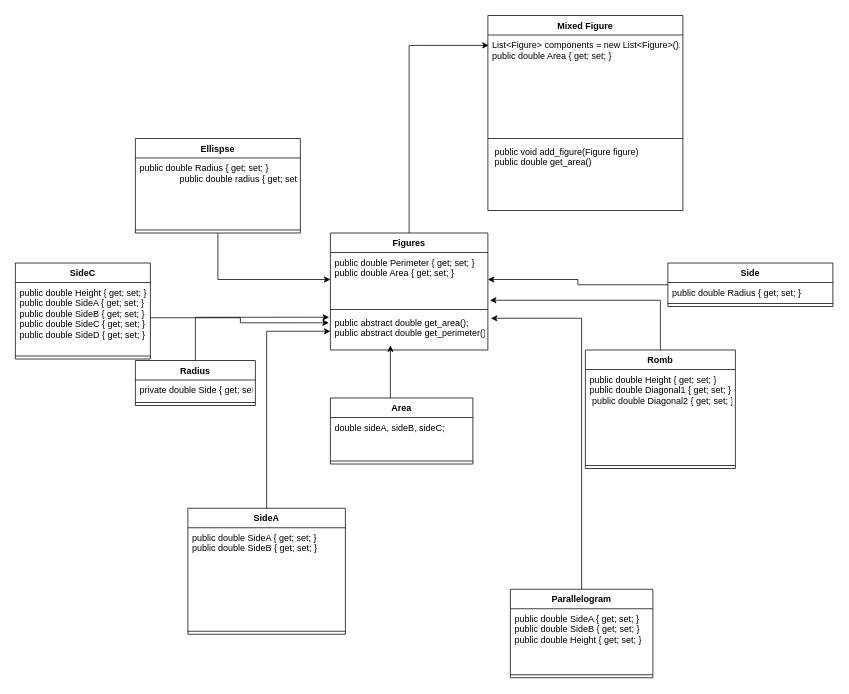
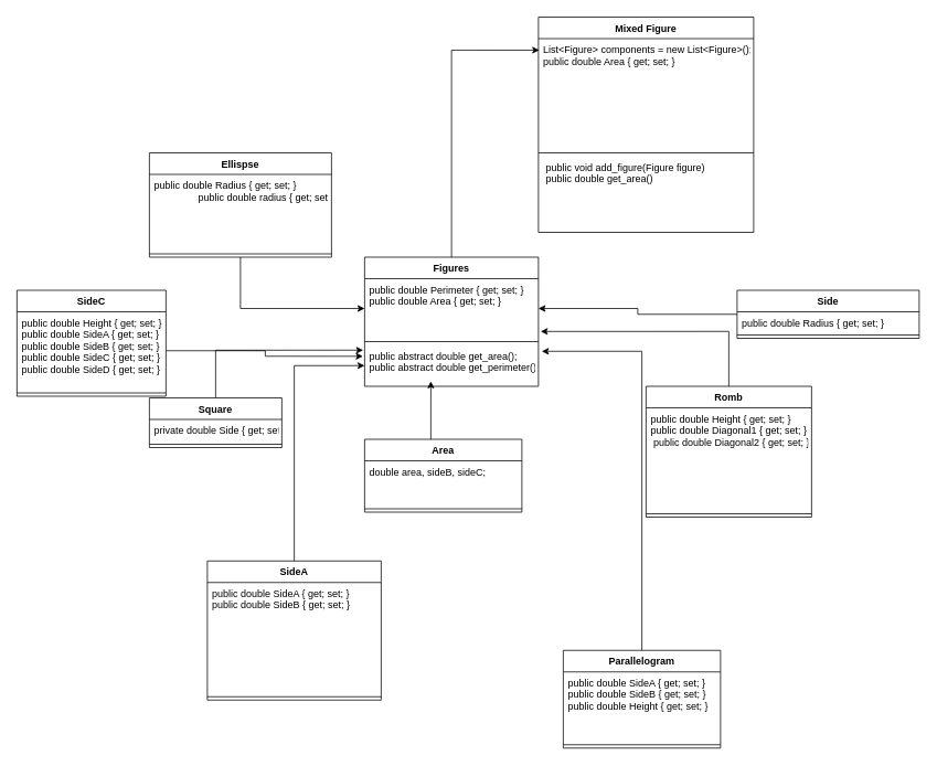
- <mxCell id="8" value="Radius" style="swimlane;fontStyle=1;align=center;verticalAlign=top;childLayout=stackLayout;horizontal=1;startSize=26;horizontalStack=0;resizeParent=1;resizeParentMax=0;resizeLast=0;collapsible=1;marginBottom=0;" vertex="1" parent="1"><mxGeometry y="480" width="160" height="60" as="geometry" x="180" /></mxCell>
+ <mxCell id="8" value="Square" style="swimlane;fontStyle=1;align=center;verticalAlign=top;childLayout=stackLayout;horizontal=1;startSize=26;horizontalStack=0;resizeParent=1;resizeParentMax=0;resizeLast=0;collapsible=1;marginBottom=0;" vertex="1" parent="1"><mxGeometry y="480" width="160" height="60" as="geometry" x="180" /></mxCell>
- <mxCell id="13" value="double sideA, sideB, sideC;" style="text;strokeColor=none;fillColor=none;align=left;verticalAlign=top;spacingLeft=4;spacingRight=4;overflow=hidden;rotatable=0;points=[[0,0.5],[1,0.5]];portConstraint=eastwest;" vertex="1" parent="12"><mxGeometry y="26" width="190" height="54" as="geometry" /></mxCell>
+ <mxCell id="13" value="double area, sideB, sideC;" style="text;strokeColor=none;fillColor=none;align=left;verticalAlign=top;spacingLeft=4;spacingRight=4;overflow=hidden;rotatable=0;points=[[0,0.5],[1,0.5]];portConstraint=eastwest;" vertex="1" parent="12"><mxGeometry y="26" width="190" height="54" as="geometry" /></mxCell>
